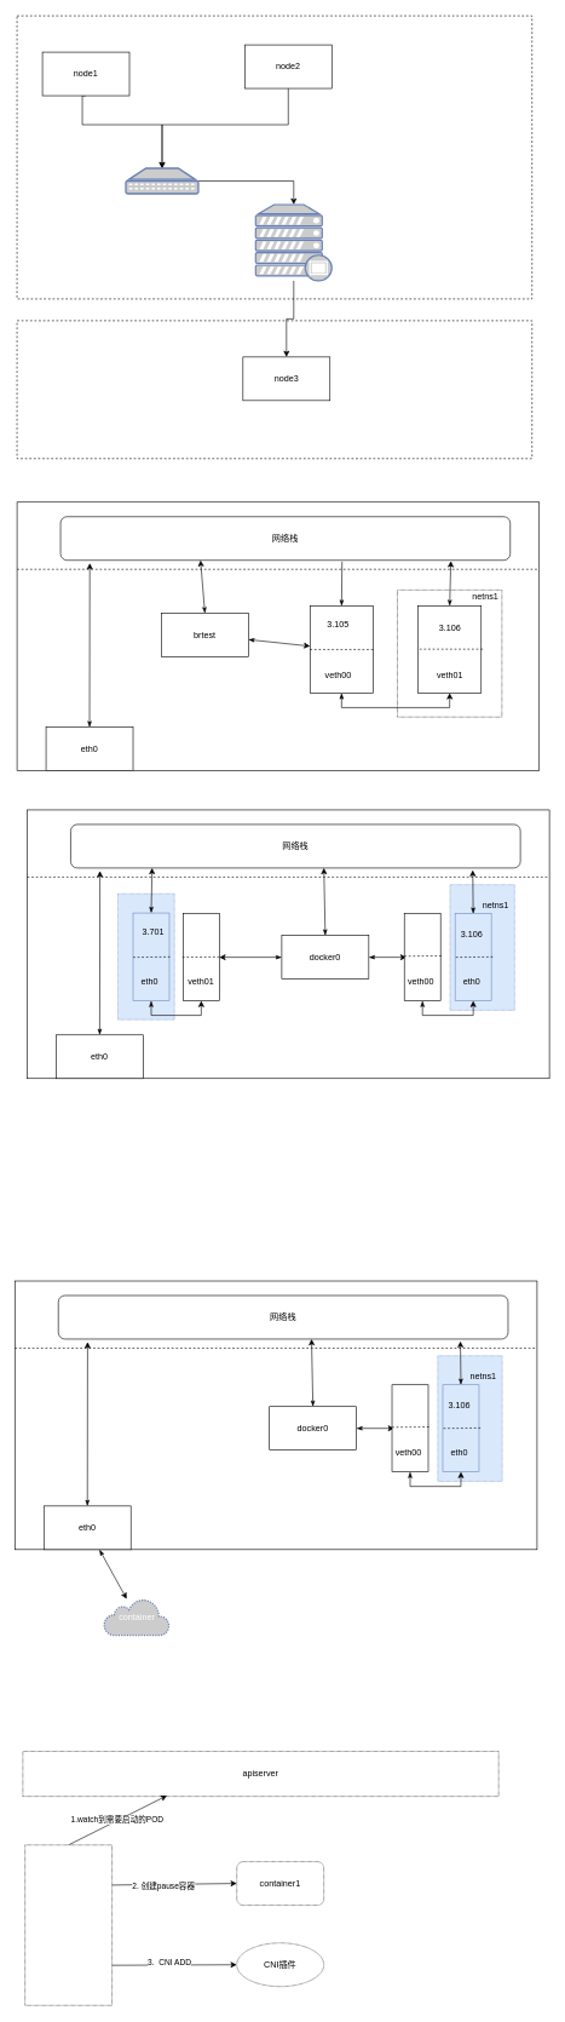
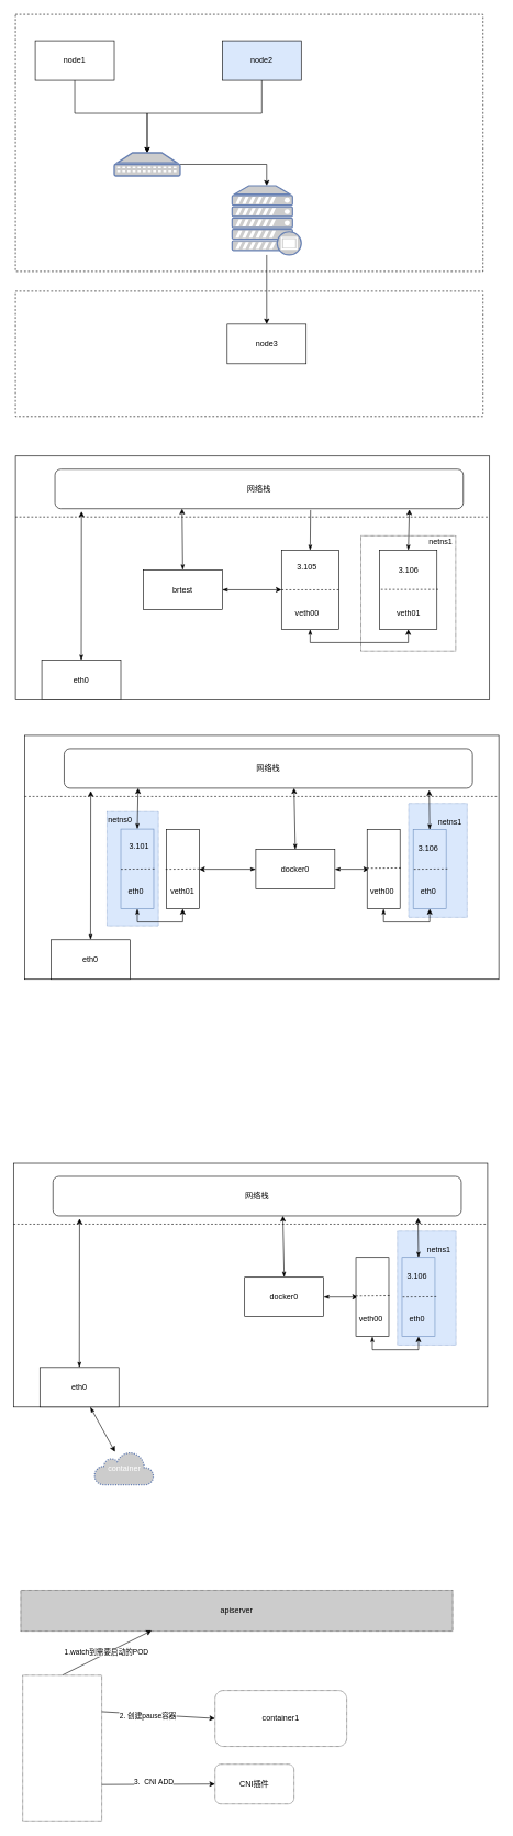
- <mxCell id="11" value="node2" style="rounded=0;whiteSpace=wrap;html=1;" vertex="1" parent="1"><mxGeometry x="337" y="60" width="120" height="60" as="geometry" /></mxCell>
+ <mxCell id="11" value="node2" style="rounded=0;whiteSpace=wrap;html=1;fillColor=#dae8fc;" vertex="1" parent="1"><mxGeometry x="337" y="60" width="120" height="60" as="geometry" /></mxCell>
- <mxCell id="9" value="node1" style="rounded=0;whiteSpace=wrap;html=1;" vertex="1" parent="1"><mxGeometry x="58" y="70" width="120" height="60" as="geometry" /></mxCell>
+ <mxCell id="9" value="node1" style="rounded=0;whiteSpace=wrap;html=1;" vertex="1" parent="1"><mxGeometry x="53" y="60" width="120" height="60" as="geometry" /></mxCell>
- <mxCell id="16" value="node3" style="rounded=0;whiteSpace=wrap;html=1;" vertex="1" parent="1"><mxGeometry x="334.5" y="490" width="120" height="60" as="geometry" /></mxCell>
+ <mxCell id="16" value="node3" style="rounded=0;whiteSpace=wrap;html=1;" vertex="1" parent="1"><mxGeometry x="344.5" y="490" width="120" height="60" as="geometry" /></mxCell>
- <mxCell id="23" value="brtest" style="rounded=0;whiteSpace=wrap;html=1;shadow=0;glass=0;sketch=0;" vertex="1" parent="1"><mxGeometry x="222" y="843" width="120" height="60" as="geometry" /></mxCell>
+ <mxCell id="23" value="brtest" style="rounded=0;whiteSpace=wrap;html=1;shadow=0;glass=0;sketch=0;" vertex="1" parent="1"><mxGeometry x="217" y="863" width="120" height="60" as="geometry" /></mxCell>
+ <mxCell id="66" value="netns0" style="text;html=1;strokeColor=none;fillColor=none;align=center;verticalAlign=middle;whiteSpace=wrap;rounded=0;shadow=0;glass=0;dashed=1;dashPattern=1 1;sketch=0;" vertex="1" parent="1"><mxGeometry x="162" y="1232" width="40" height="20" as="geometry" /></mxCell>
- <mxCell id="67" value="3.701" style="text;html=1;strokeColor=none;fillColor=none;align=center;verticalAlign=middle;whiteSpace=wrap;rounded=0;shadow=0;glass=0;dashed=1;dashPattern=1 1;sketch=0;" vertex="1" parent="1"><mxGeometry x="191" y="1272" width="40" height="20" as="geometry" /></mxCell>
+ <mxCell id="67" value="3.101" style="text;html=1;strokeColor=none;fillColor=none;align=center;verticalAlign=middle;whiteSpace=wrap;rounded=0;shadow=0;glass=0;dashed=1;dashPattern=1 1;sketch=0;" vertex="1" parent="1"><mxGeometry x="191" y="1272" width="40" height="20" as="geometry" /></mxCell>
- <mxCell id="90" value="apiserver" style="rounded=0;whiteSpace=wrap;html=1;shadow=0;glass=0;dashed=1;dashPattern=1 1;sketch=0;" vertex="1" parent="1"><mxGeometry x="31" y="2411" width="656" height="62" as="geometry" /></mxCell>
+ <mxCell id="90" value="apiserver" style="rounded=0;whiteSpace=wrap;html=1;shadow=0;glass=0;dashed=1;dashPattern=1 1;sketch=0;fillColor=#cccccc;" vertex="1" parent="1"><mxGeometry x="31" y="2411" width="656" height="62" as="geometry" /></mxCell>
- <mxCell id="98" value="container1" style="rounded=1;whiteSpace=wrap;html=1;shadow=0;glass=0;dashed=1;dashPattern=1 1;sketch=0;" vertex="1" parent="1"><mxGeometry x="326" y="2563" width="120" height="60" as="geometry" /></mxCell>
+ <mxCell id="98" value="container1" style="rounded=1;whiteSpace=wrap;html=1;shadow=0;glass=0;dashed=1;dashPattern=1 1;sketch=0;" vertex="1" parent="1"><mxGeometry x="326" y="2563" width="200" height="85" as="geometry" /></mxCell>
- <mxCell id="99" value="CNI插件" style="ellipse;whiteSpace=wrap;html=1;shadow=0;glass=0;dashed=1;dashPattern=1 1;sketch=0;" vertex="1" parent="1"><mxGeometry x="326" y="2675" width="120" height="60" as="geometry" /></mxCell>
+ <mxCell id="99" value="CNI插件" style="rounded=1;whiteSpace=wrap;html=1;shadow=0;glass=0;dashed=1;dashPattern=1 1;sketch=0;" vertex="1" parent="1"><mxGeometry x="326" y="2675" width="120" height="60" as="geometry" /></mxCell>
